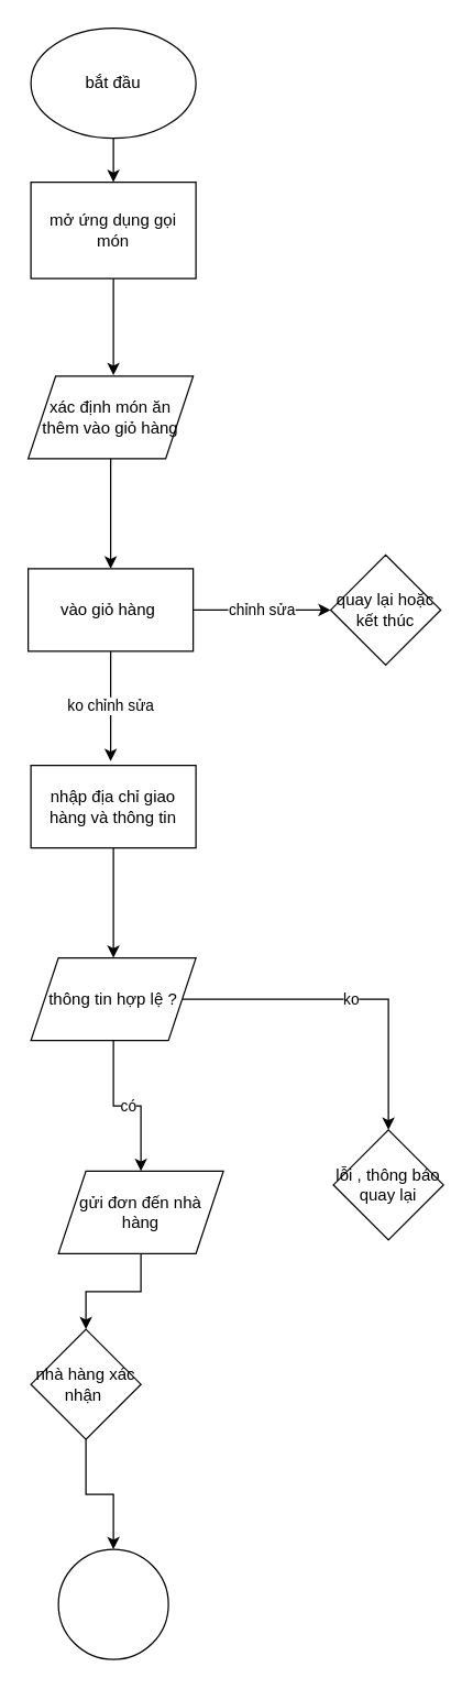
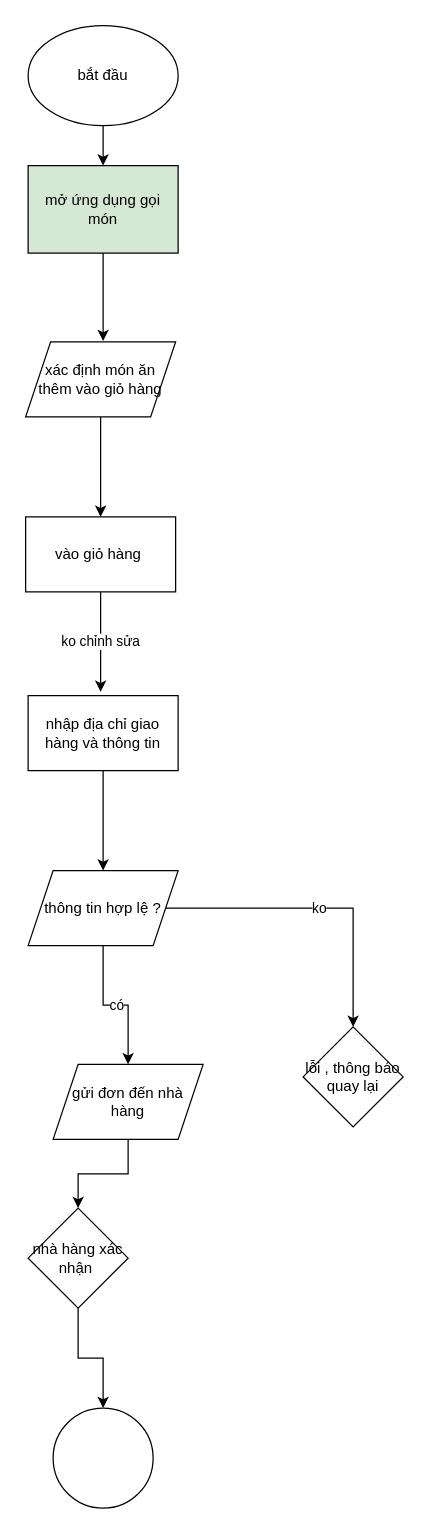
- <mxCell id="5" value="mở ứng dụng gọi món" style="rounded=0;whiteSpace=wrap;html=1;" parent="1" vertex="1"><mxGeometry x="22" y="132" width="120" height="70" as="geometry" /></mxCell>
+ <mxCell id="5" value="mở ứng dụng gọi món" style="rounded=0;whiteSpace=wrap;html=1;fillColor=#d5e8d4;" parent="1" vertex="1"><mxGeometry x="22" y="132" width="120" height="70" as="geometry" /></mxCell>
- <mxCell id="9" value="chỉnh sửa" style="edgeStyle=orthogonalEdgeStyle;rounded=0;orthogonalLoop=1;jettySize=auto;html=1;" edge="1" parent="1" source="11" target="12"><mxGeometry relative="1" as="geometry" /></mxCell>
- <mxCell id="12" value="quay lại hoặc kết thúc" style="rhombus;whiteSpace=wrap;html=1;" vertex="1" parent="1"><mxGeometry x="240" y="403" width="80" height="80" as="geometry" /></mxCell>
